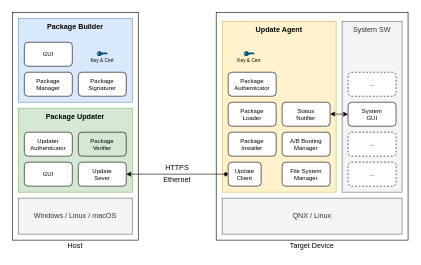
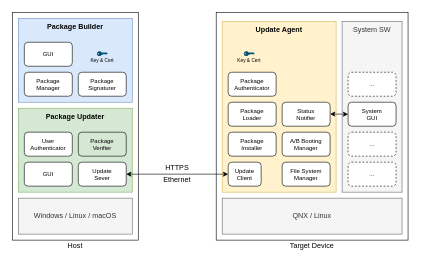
- <mxCell id="27" value="Updater&lt;div&gt;Authenticator&lt;/div&gt;" style="rounded=1;whiteSpace=wrap;html=1;fontSize=10;" parent="2" vertex="1"><mxGeometry x="20" y="200" width="80" height="40" as="geometry" /></mxCell>
+ <mxCell id="27" value="User&lt;div&gt;Authenticator&lt;/div&gt;" style="rounded=1;whiteSpace=wrap;html=1;fontSize=10;" parent="2" vertex="1"><mxGeometry x="20" y="200" width="80" height="40" as="geometry" /></mxCell>
- <mxCell id="25" value="" style="endArrow=diamond;startArrow=classic;html=1;rounded=0;entryX=0;entryY=0.5;entryDx=0;entryDy=0;exitX=1;exitY=0.5;exitDx=0;exitDy=0;" parent="2" source="10" target="16" edge="1"><mxGeometry width="50" height="50" relative="1" as="geometry"><mxPoint x="240" y="350" as="sourcePoint" /><mxPoint x="290" y="300" as="targetPoint" /></mxGeometry></mxCell>
+ <mxCell id="25" value="" style="endArrow=classic;startArrow=classic;html=1;rounded=0;entryX=0;entryY=0.5;entryDx=0;entryDy=0;exitX=1;exitY=0.5;exitDx=0;exitDy=0;" parent="2" source="10" target="16" edge="1"><mxGeometry width="50" height="50" relative="1" as="geometry"><mxPoint x="240" y="350" as="sourcePoint" /><mxPoint x="290" y="300" as="targetPoint" /></mxGeometry></mxCell>
